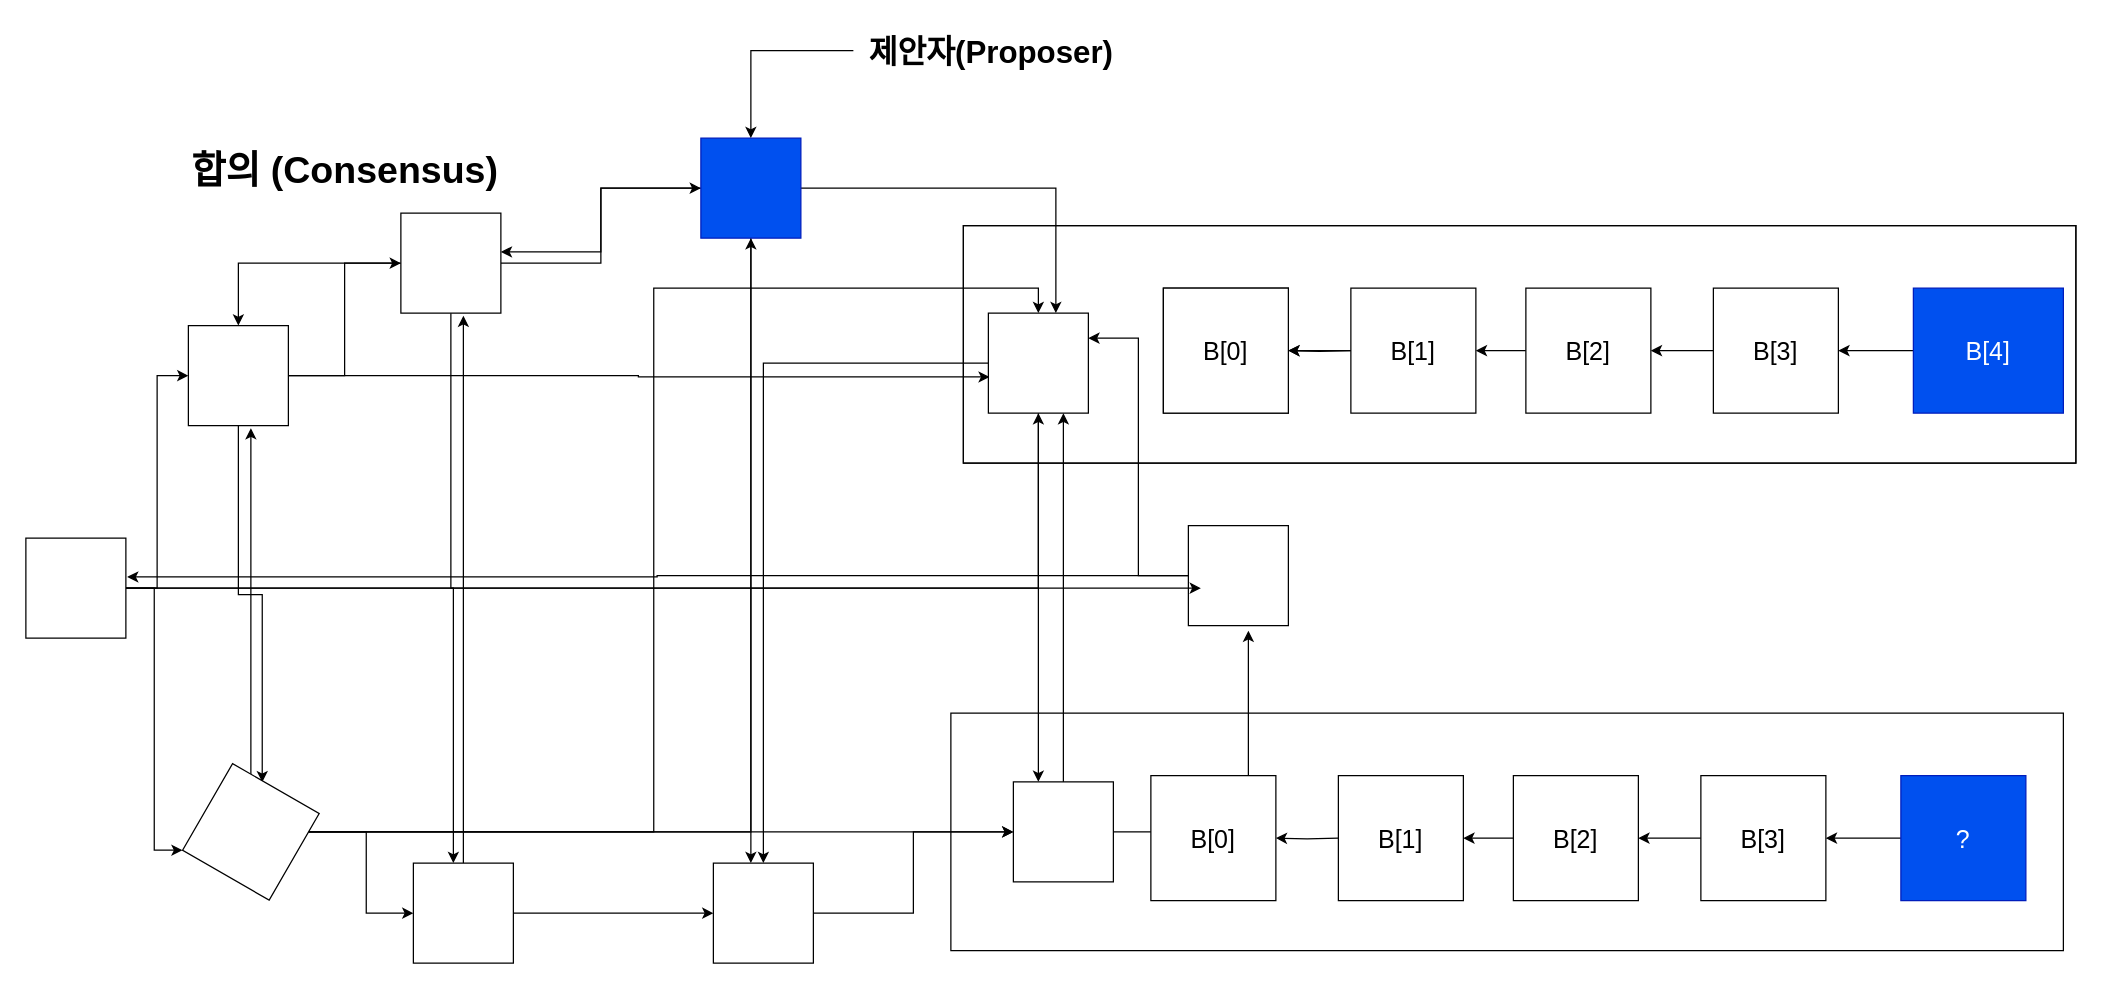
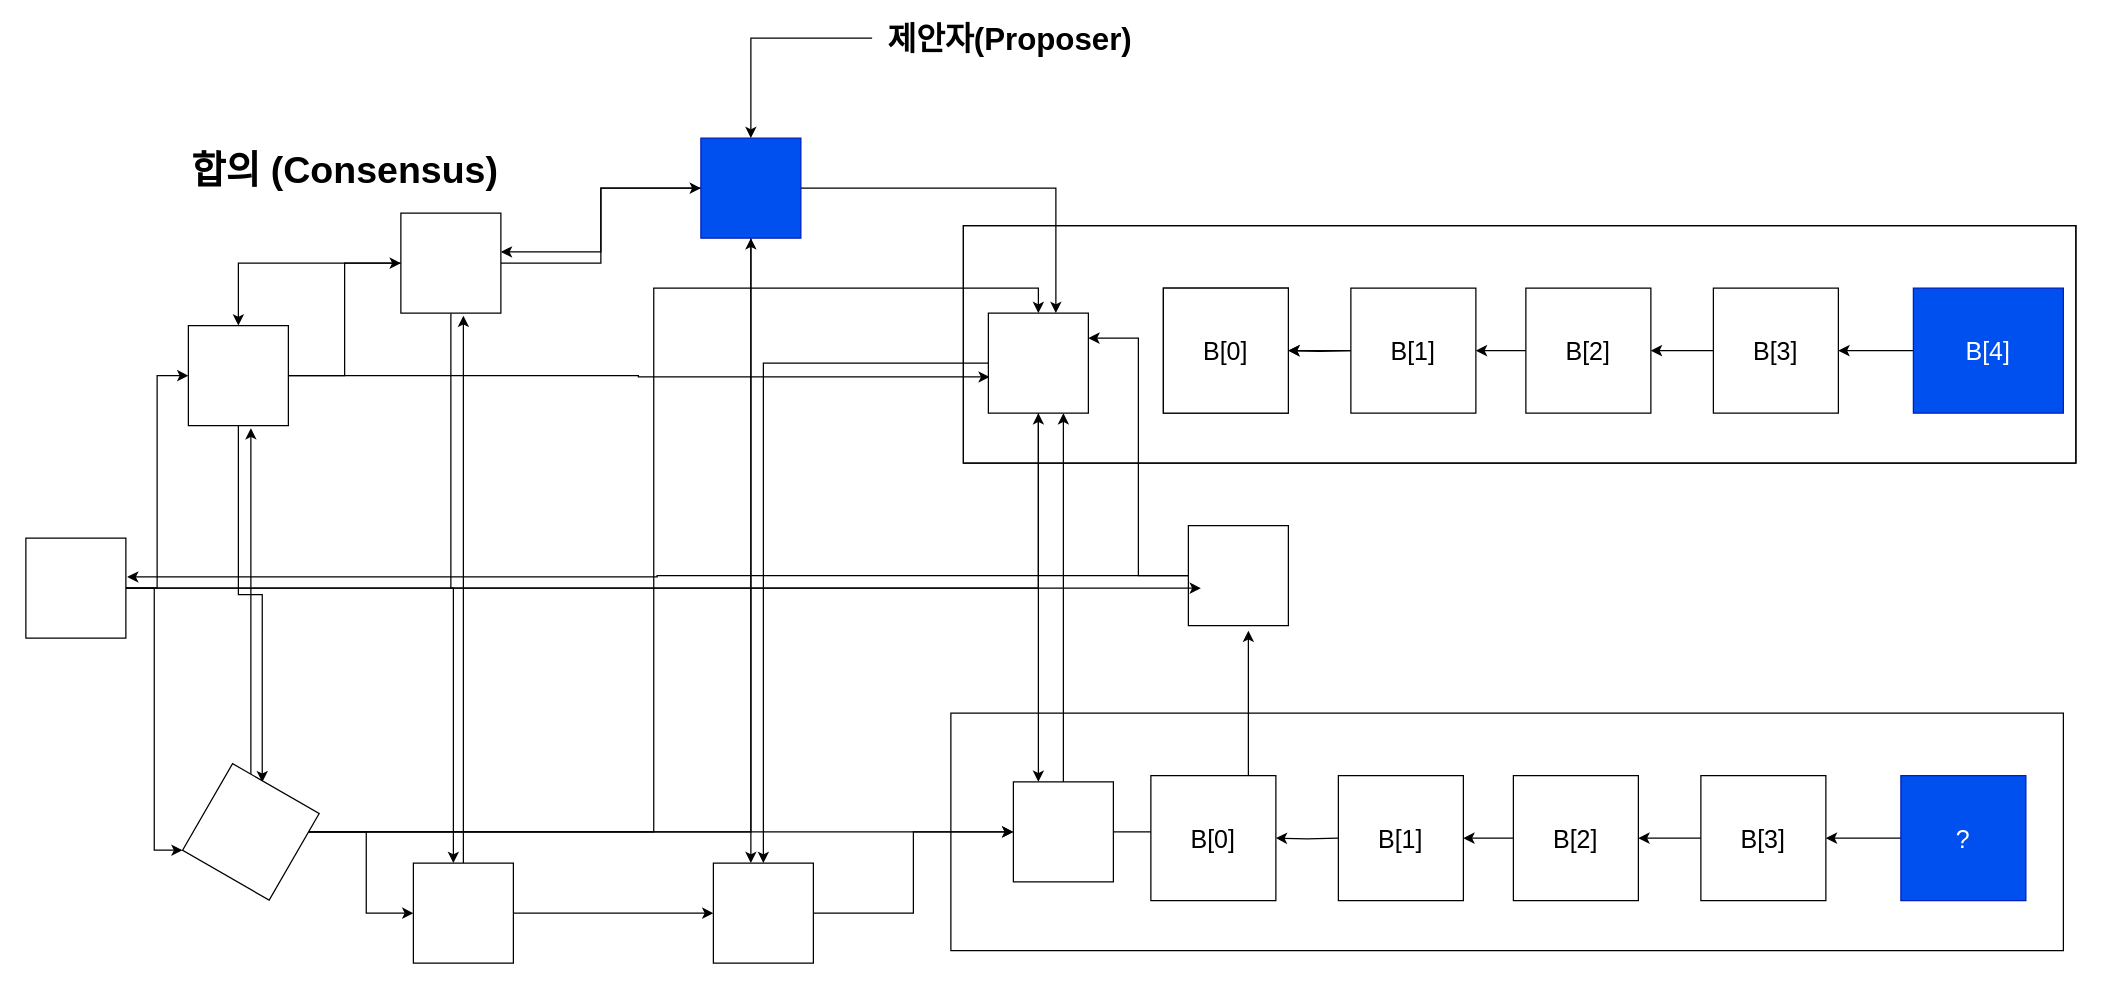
- <mxCell id="42" value="&lt;span style=&quot;font-size: 25px&quot;&gt;&lt;b&gt;제안자(Proposer)&lt;/b&gt;&lt;/span&gt;" style="text;html=1;resizable=0;autosize=1;align=center;verticalAlign=middle;points=[];fillColor=none;strokeColor=none;rounded=0;" vertex="1" parent="1"><mxGeometry x="682" y="30" width="220" height="20" as="geometry" /></mxCell>
+ <mxCell id="42" value="&lt;span style=&quot;font-size: 25px&quot;&gt;&lt;b&gt;제안자(Proposer)&lt;/b&gt;&lt;/span&gt;" style="text;html=1;resizable=0;autosize=1;align=center;verticalAlign=middle;points=[];fillColor=none;strokeColor=none;rounded=0;" vertex="1" parent="1"><mxGeometry x="697" y="20" width="220" height="20" as="geometry" /></mxCell>
